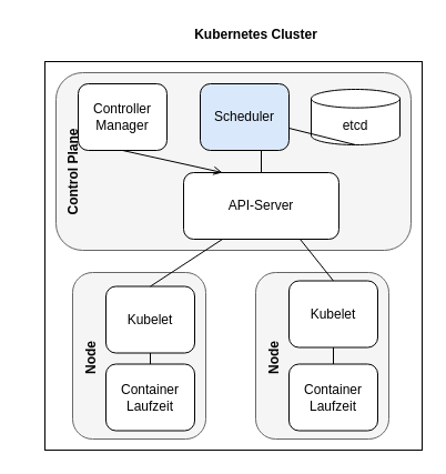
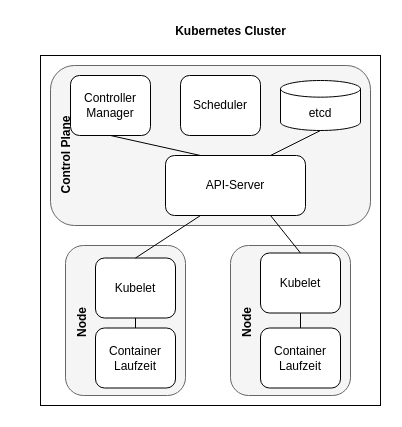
- <mxCell id="5" value="Scheduler" style="rounded=1;whiteSpace=wrap;html=1;fillColor=#dae8fc;" vertex="1" parent="1"><mxGeometry x="180" y="75" width="80" height="60" as="geometry" /></mxCell>
+ <mxCell id="5" value="Scheduler" style="rounded=1;whiteSpace=wrap;html=1;" vertex="1" parent="1"><mxGeometry x="180" y="75" width="80" height="60" as="geometry" /></mxCell>
- <mxCell id="10" value="" style="endArrow=none;html=1;rounded=0;fontSize=14;strokeColor=default;strokeWidth=1;jumpStyle=none;exitX=0.5;exitY=1;exitDx=0;exitDy=0;exitPerimeter=0;" edge="1" parent="1" source="6" target="5"><mxGeometry width="50" height="50" relative="1" as="geometry"><mxPoint x="110" y="155" as="sourcePoint" /><mxPoint x="165" y="195" as="targetPoint" /></mxGeometry></mxCell>
+ <mxCell id="10" value="" style="endArrow=none;html=1;rounded=0;fontSize=14;strokeColor=default;strokeWidth=1;jumpStyle=none;entryX=0.75;entryY=0;entryDx=0;entryDy=0;exitX=0.5;exitY=1;exitDx=0;exitDy=0;exitPerimeter=0;" edge="1" parent="1" source="6" target="7"><mxGeometry width="50" height="50" relative="1" as="geometry"><mxPoint x="110" y="155" as="sourcePoint" /><mxPoint x="165" y="195" as="targetPoint" /></mxGeometry></mxCell>
- <mxCell id="4" style="edgeStyle=orthogonalEdgeStyle;rounded=0;orthogonalLoop=1;jettySize=auto;html=1;exitX=0.5;exitY=1;exitDx=0;exitDy=0;entryX=0.5;entryY=0;entryDx=0;entryDy=0;fontSize=14;endArrow=none;endFill=0;" edge="1" parent="1" source="5" target="7"><mxGeometry relative="1" as="geometry" /></mxCell>
- <mxCell id="9" value="" style="endArrow=open;html=1;rounded=0;fontSize=14;strokeColor=default;strokeWidth=1;jumpStyle=none;entryX=0.25;entryY=0;entryDx=0;entryDy=0;exitX=0.5;exitY=1;exitDx=0;exitDy=0;" edge="1" parent="1" source="8" target="7"><mxGeometry width="50" height="50" relative="1" as="geometry"><mxPoint x="70" y="285" as="sourcePoint" /><mxPoint x="120" y="235" as="targetPoint" /></mxGeometry></mxCell>
+ <mxCell id="9" value="" style="endArrow=none;html=1;rounded=0;fontSize=14;strokeColor=default;strokeWidth=1;jumpStyle=none;entryX=0.25;entryY=0;entryDx=0;entryDy=0;exitX=0.5;exitY=1;exitDx=0;exitDy=0;" edge="1" parent="1" source="8" target="7"><mxGeometry width="50" height="50" relative="1" as="geometry"><mxPoint x="70" y="285" as="sourcePoint" /><mxPoint x="120" y="235" as="targetPoint" /></mxGeometry></mxCell>
